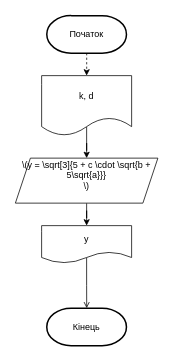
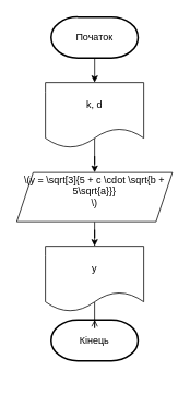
- <mxCell id="2" value="" style="edgeStyle=orthogonalEdgeStyle;rounded=0;orthogonalLoop=1;jettySize=auto;html=1;dashed=1;" edge="1" parent="1" source="3" target="6"><mxGeometry relative="1" as="geometry" /></mxCell>
+ <mxCell id="2" value="" style="edgeStyle=orthogonalEdgeStyle;rounded=0;orthogonalLoop=1;jettySize=auto;html=1;" edge="1" parent="1" source="3" target="6"><mxGeometry relative="1" as="geometry" /></mxCell>
- <mxCell id="10" value="y" style="shape=document;whiteSpace=wrap;html=1;boundedLbl=1;" vertex="1" parent="1"><mxGeometry x="54.99" y="300" width="120" height="50" as="geometry" /></mxCell>
+ <mxCell id="10" value="y" style="shape=document;whiteSpace=wrap;html=1;boundedLbl=1;" vertex="1" parent="1"><mxGeometry x="54.99" y="300" width="120" height="80" as="geometry" /></mxCell>
- <mxCell id="4" value="Кінець" style="strokeWidth=2;html=1;shape=mxgraph.flowchart.terminator;whiteSpace=wrap;shadow=0;glass=0;" parent="1" vertex="1"><mxGeometry x="61.86" y="410" width="106.25" height="50" as="geometry" /></mxCell>
+ <mxCell id="4" value="Кінець" style="strokeWidth=2;html=1;shape=mxgraph.flowchart.terminator;whiteSpace=wrap;shadow=0;glass=0;" parent="1" vertex="1"><mxGeometry x="61.86" y="390" width="106.25" height="50" as="geometry" /></mxCell>
